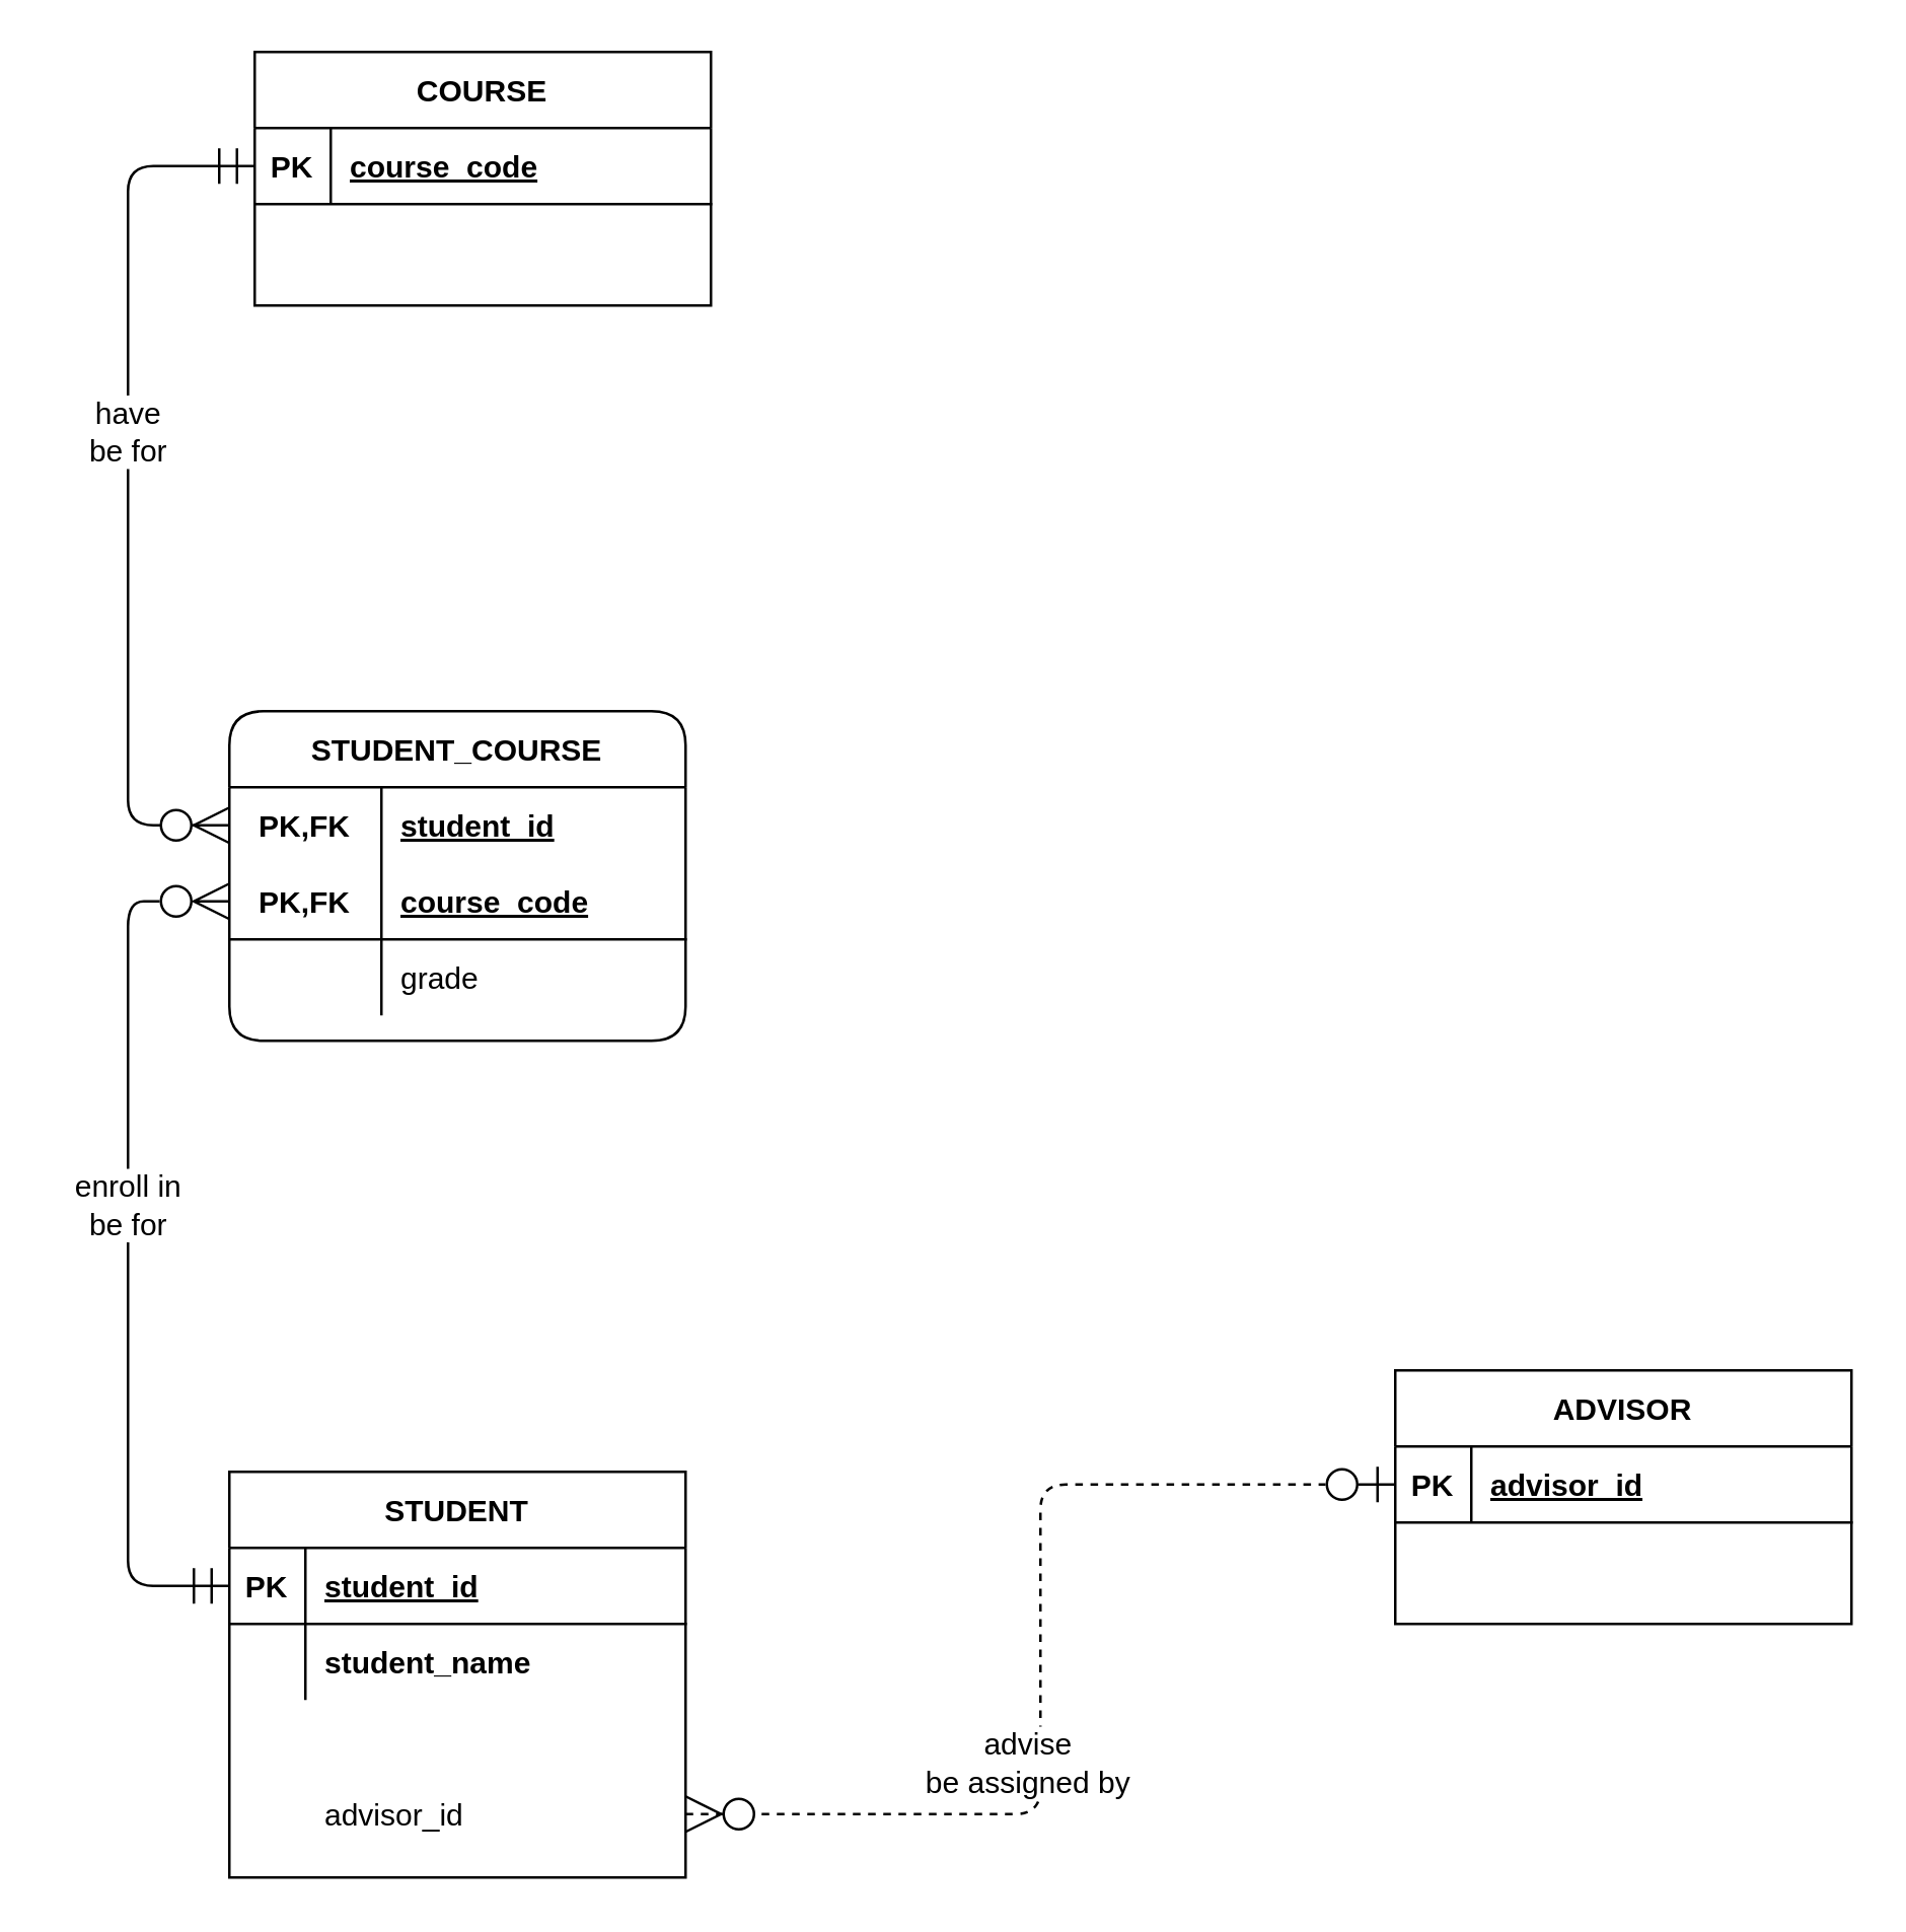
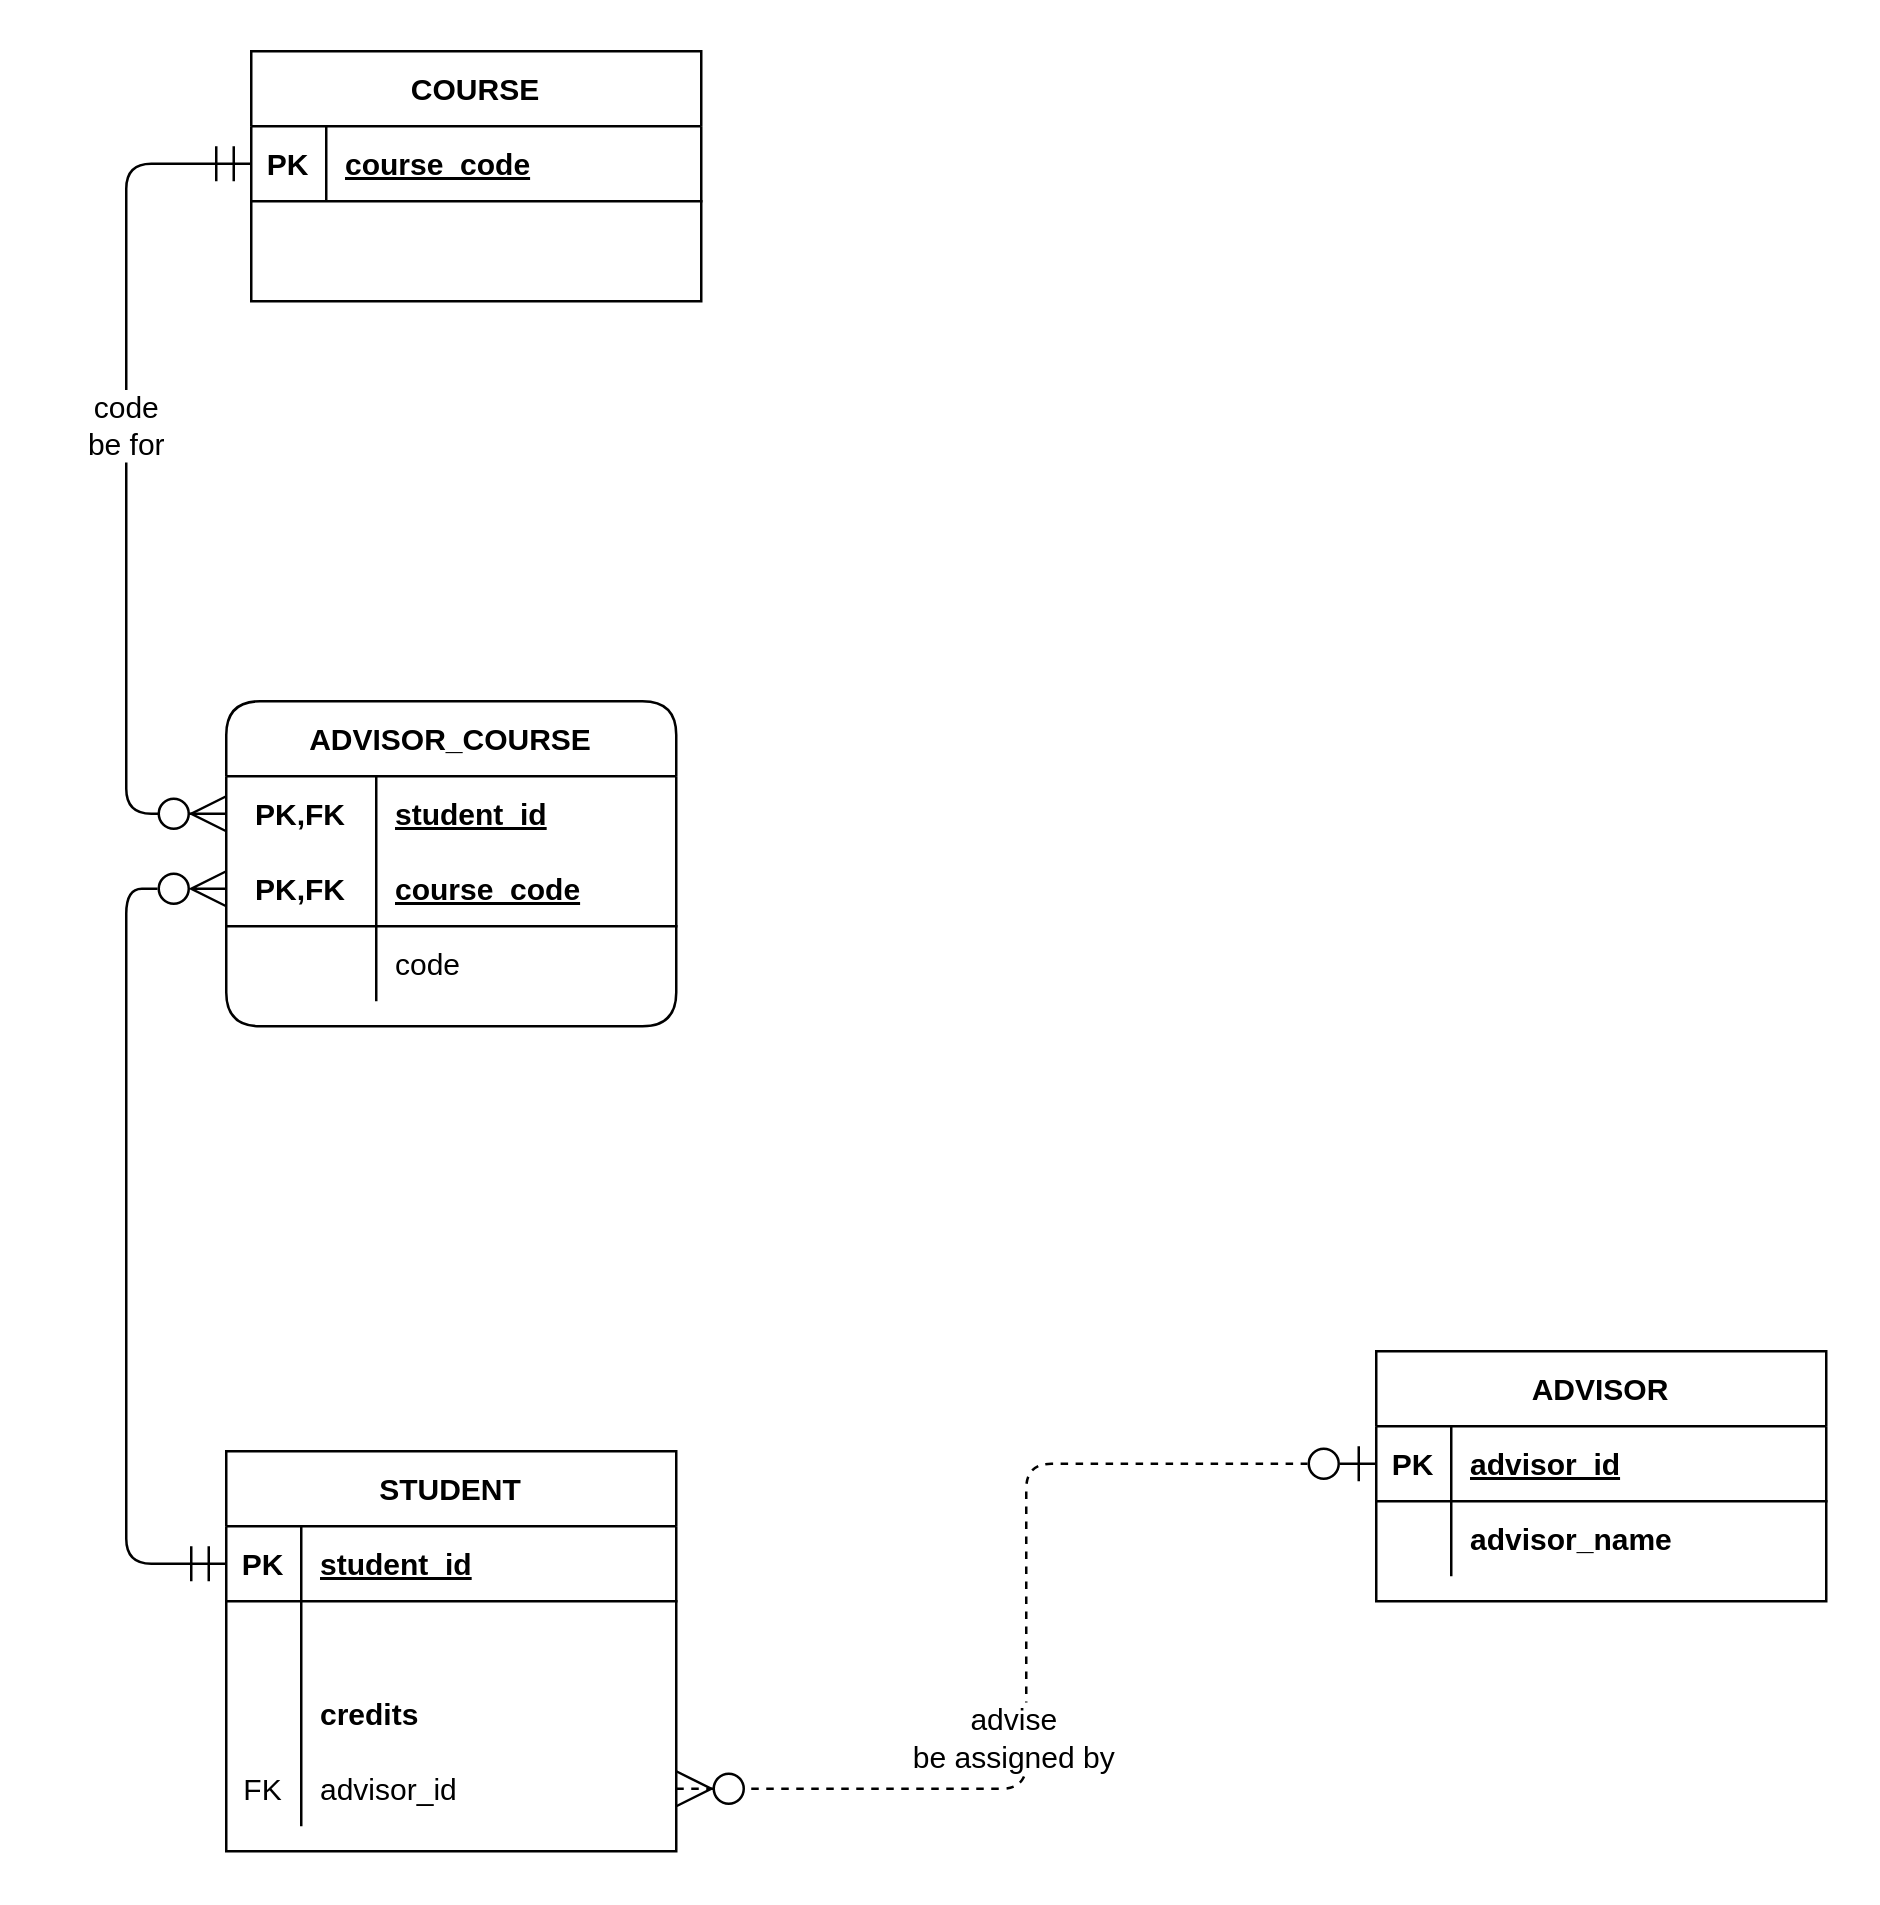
- <mxCell id="41" value="have&lt;br&gt;be for" style="text;html=1;resizable=0;autosize=1;align=center;verticalAlign=middle;points=[];fillColor=none;strokeColor=none;rounded=0;labelBackgroundColor=default;" vertex="1" parent="1"><mxGeometry x="25" y="155" width="50" height="30" as="geometry" /></mxCell>
+ <mxCell id="41" value="code&lt;br&gt;be for" style="text;html=1;resizable=0;autosize=1;align=center;verticalAlign=middle;points=[];fillColor=none;strokeColor=none;rounded=0;labelBackgroundColor=default;" vertex="1" parent="1"><mxGeometry x="25" y="155" width="50" height="30" as="geometry" /></mxCell>
- <mxCell id="8" value="STUDENT_COURSE" style="shape=table;startSize=30;container=1;collapsible=1;childLayout=tableLayout;fixedRows=1;rowLines=0;fontStyle=1;align=center;resizeLast=1;rounded=1;" vertex="1" parent="1"><mxGeometry x="90" y="280" width="180" height="130" as="geometry" /></mxCell>
+ <mxCell id="8" value="ADVISOR_COURSE" style="shape=table;startSize=30;container=1;collapsible=1;childLayout=tableLayout;fixedRows=1;rowLines=0;fontStyle=1;align=center;resizeLast=1;rounded=1;" vertex="1" parent="1"><mxGeometry x="90" y="280" width="180" height="130" as="geometry" /></mxCell>
- <mxCell id="17" value="grade" style="shape=partialRectangle;connectable=0;fillColor=none;top=0;left=0;bottom=0;right=0;align=left;spacingLeft=6;overflow=hidden;" vertex="1" parent="15"><mxGeometry x="60" width="120" height="30" as="geometry"><mxRectangle width="120" height="30" as="alternateBounds" /></mxGeometry></mxCell>
+ <mxCell id="17" value="code" style="shape=partialRectangle;connectable=0;fillColor=none;top=0;left=0;bottom=0;right=0;align=left;spacingLeft=6;overflow=hidden;" vertex="1" parent="15"><mxGeometry x="60" width="120" height="30" as="geometry"><mxRectangle width="120" height="30" as="alternateBounds" /></mxGeometry></mxCell>
- <mxCell id="42" value="enroll in&lt;br&gt;be for" style="text;html=1;resizable=0;autosize=1;align=center;verticalAlign=middle;points=[];fillColor=none;strokeColor=none;rounded=0;labelBackgroundColor=default;" vertex="1" parent="1"><mxGeometry x="20" y="460" width="60" height="30" as="geometry" /></mxCell>
+ <mxCell id="37" value="advisor_name" style="shape=partialRectangle;connectable=0;fillColor=none;top=0;left=0;bottom=0;right=0;align=left;spacingLeft=6;overflow=hidden;fontStyle=1" vertex="1" parent="35"><mxGeometry x="30" width="150" height="30" as="geometry"><mxRectangle width="150" height="30" as="alternateBounds" /></mxGeometry></mxCell>
- <mxCell id="24" value="student_name" style="shape=partialRectangle;connectable=0;fillColor=none;top=0;left=0;bottom=0;right=0;align=left;spacingLeft=6;overflow=hidden;fontStyle=1" vertex="1" parent="22"><mxGeometry x="30" width="150" height="30" as="geometry"><mxRectangle width="150" height="30" as="alternateBounds" /></mxGeometry></mxCell>
+ <mxCell id="27" value="credits" style="shape=partialRectangle;connectable=0;fillColor=none;top=0;left=0;bottom=0;right=0;align=left;spacingLeft=6;overflow=hidden;fontStyle=1" vertex="1" parent="25"><mxGeometry x="30" width="150" height="30" as="geometry"><mxRectangle width="150" height="30" as="alternateBounds" /></mxGeometry></mxCell>
+ <mxCell id="29" value="FK" style="shape=partialRectangle;connectable=0;fillColor=none;top=0;left=0;bottom=0;right=0;editable=1;overflow=hidden;" vertex="1" parent="28"><mxGeometry width="30" height="30" as="geometry"><mxRectangle width="30" height="30" as="alternateBounds" /></mxGeometry></mxCell>
